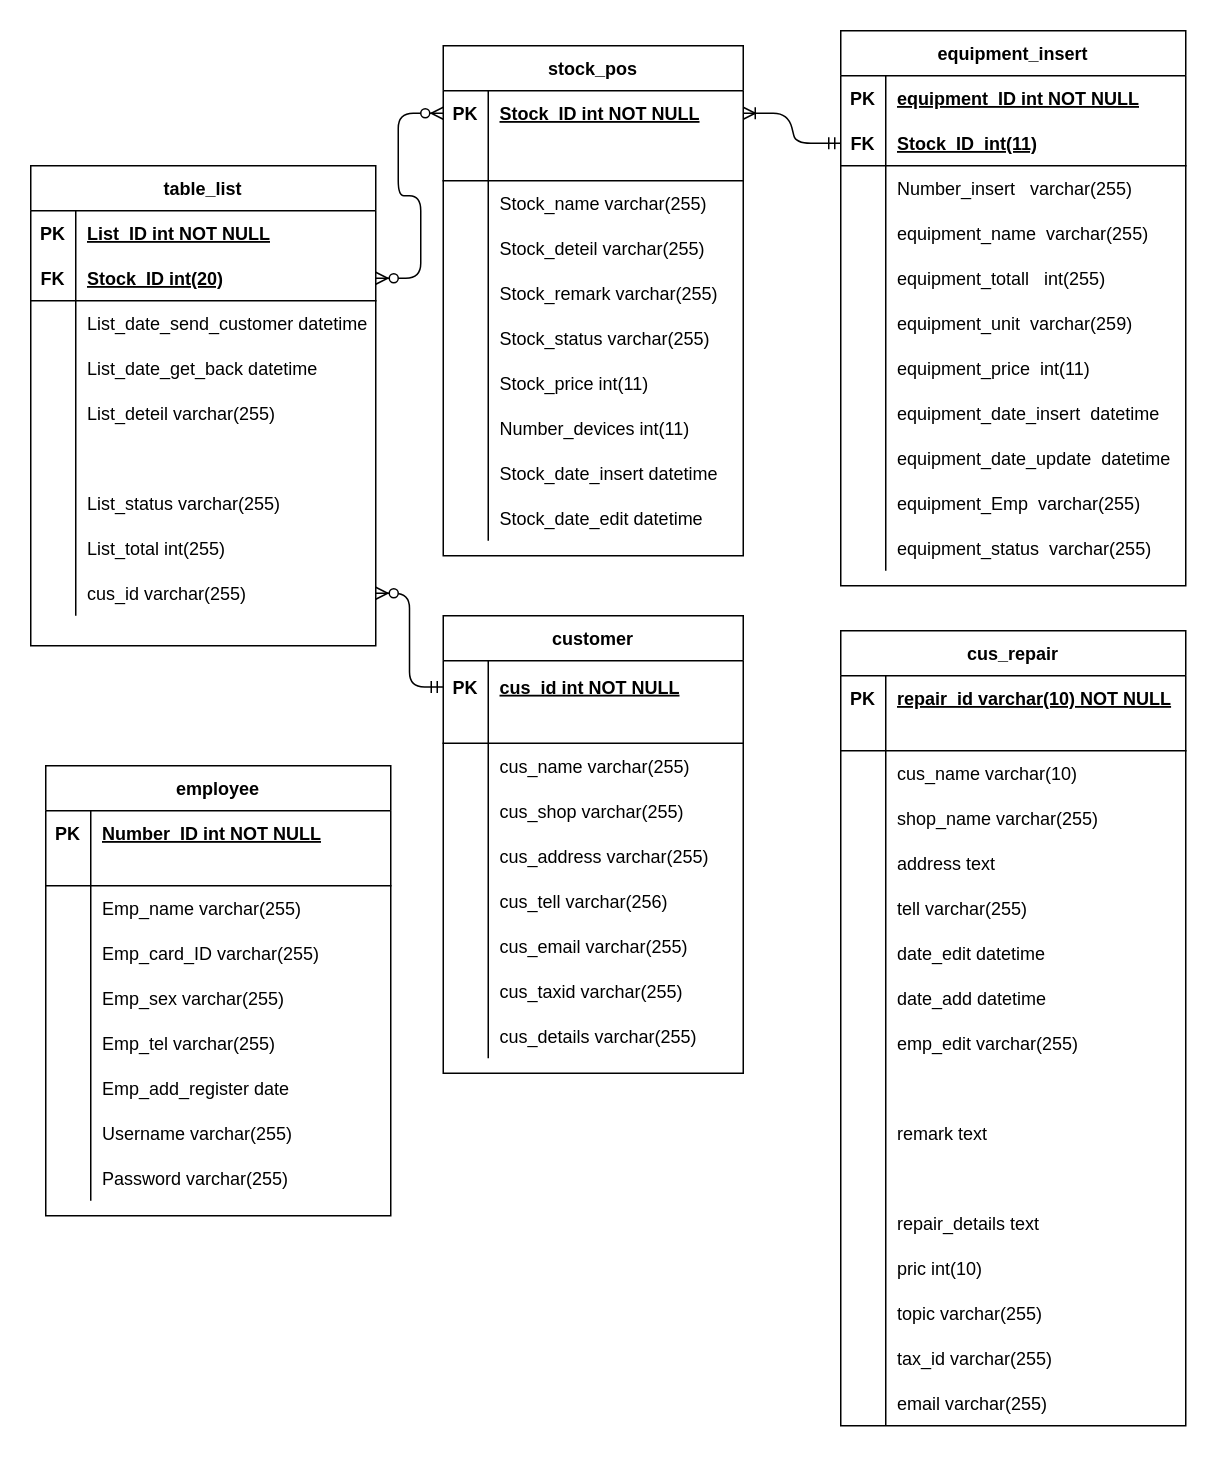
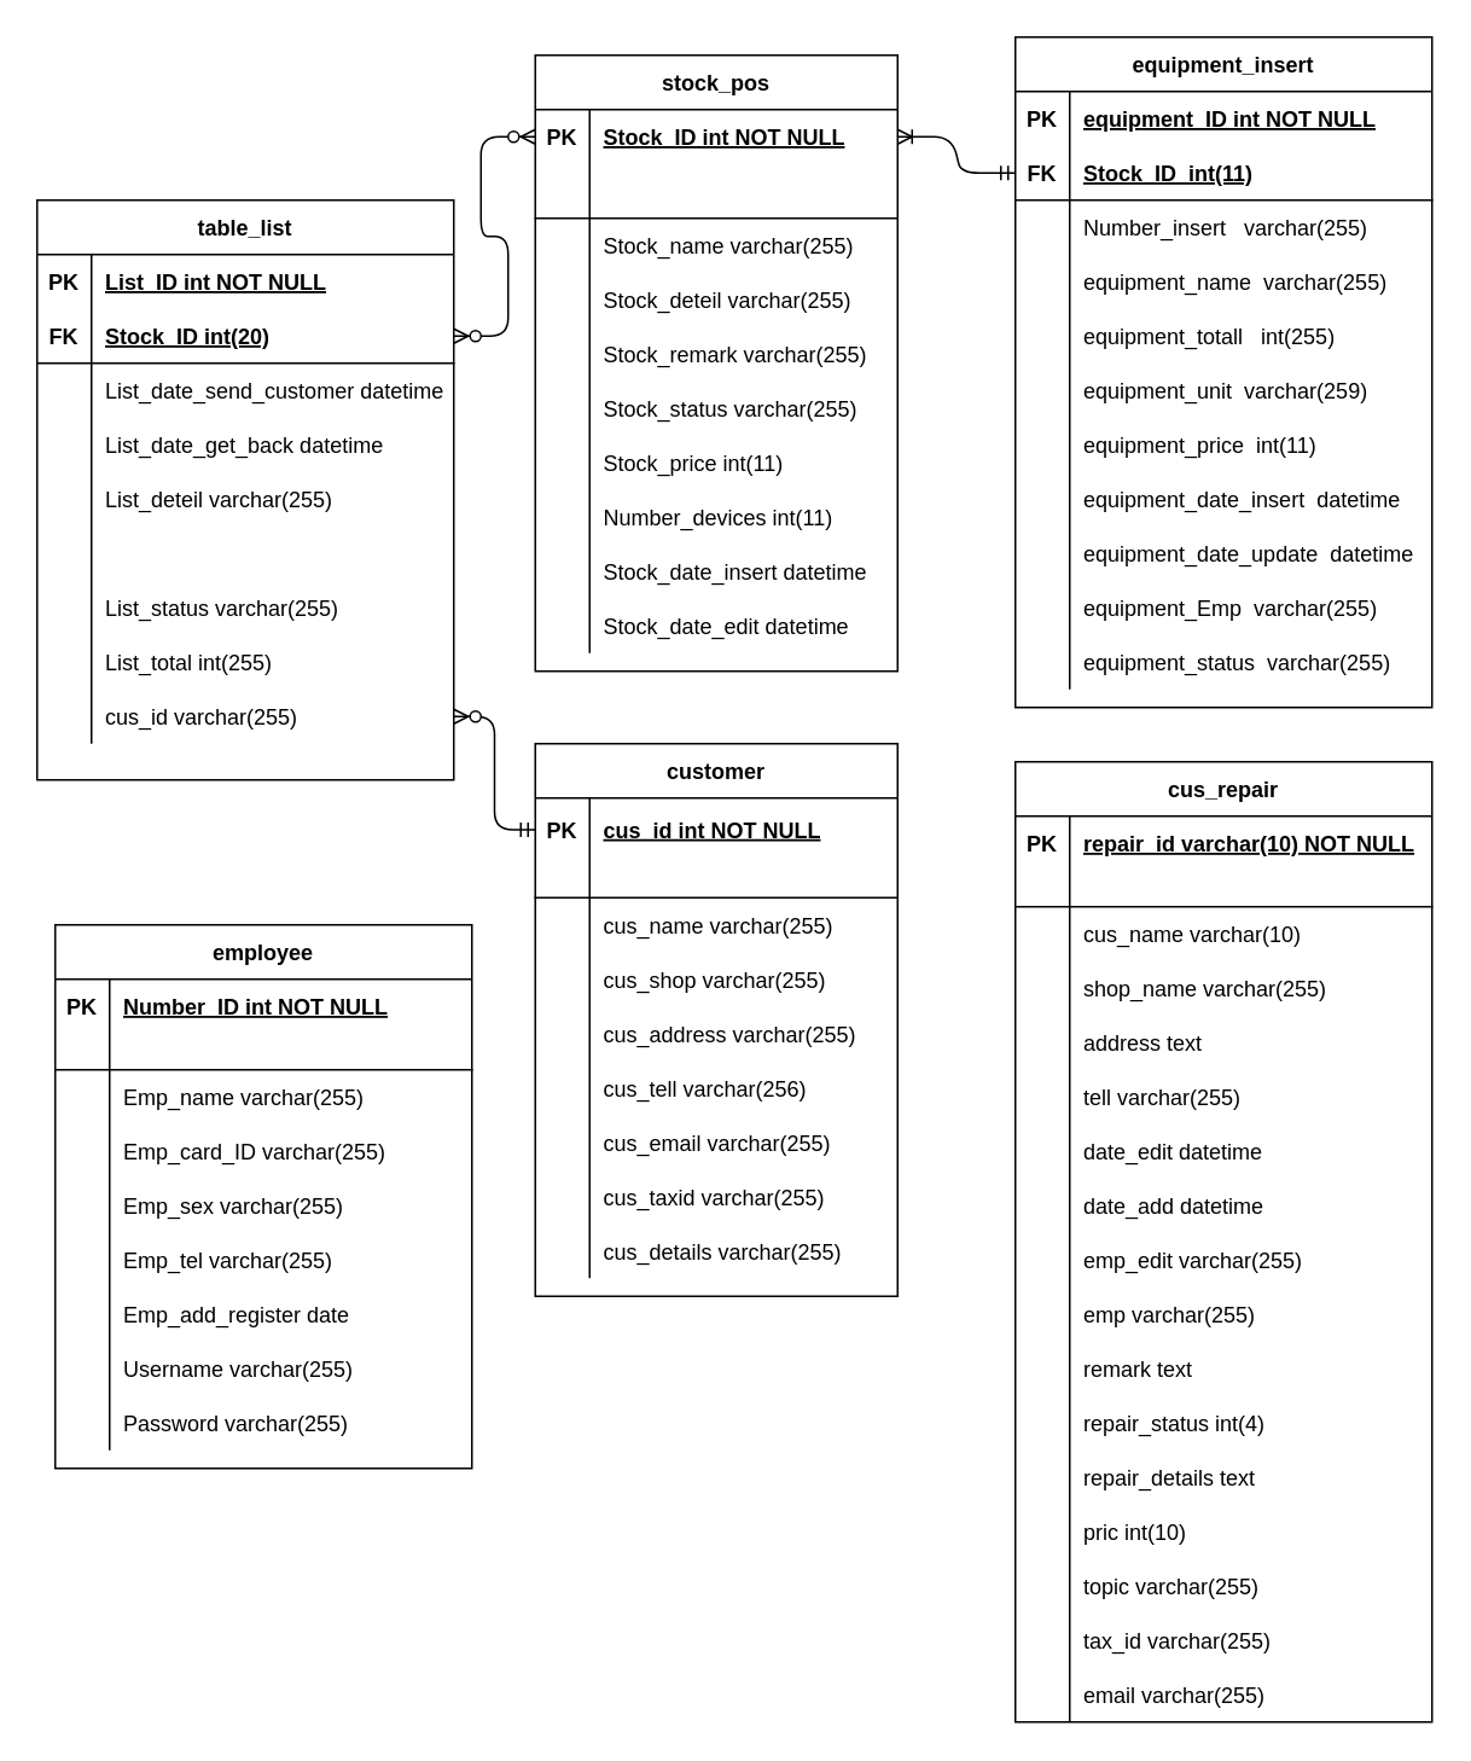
+ <mxCell id="128" value="emp varchar(255)" style="shape=partialRectangle;connectable=0;fillColor=none;top=0;left=0;bottom=0;right=0;align=left;spacingLeft=6;overflow=hidden;" vertex="1" parent="126"><mxGeometry x="30" width="200" height="30" as="geometry" /></mxCell>
+ <mxCell id="134" value="repair_status int(4)" style="shape=partialRectangle;connectable=0;fillColor=none;top=0;left=0;bottom=0;right=0;align=left;spacingLeft=6;overflow=hidden;" vertex="1" parent="132"><mxGeometry x="30" width="200" height="30" as="geometry" /></mxCell>
